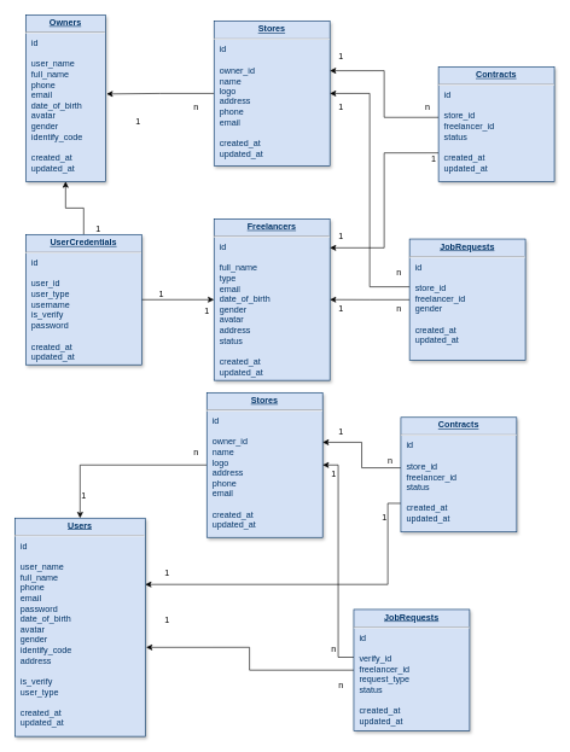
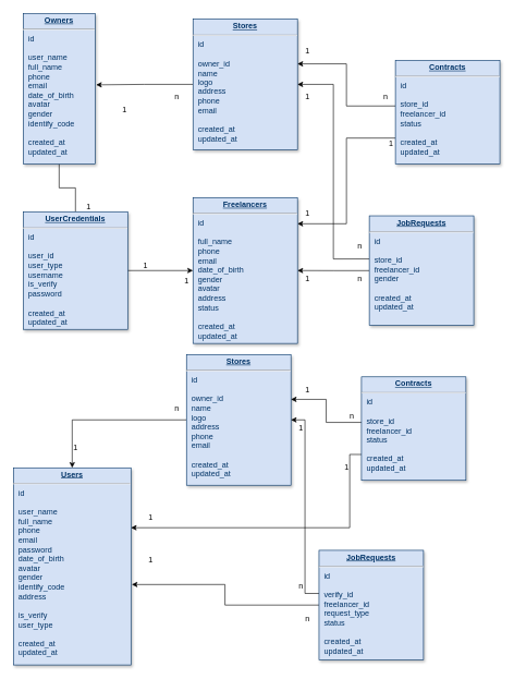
- <mxCell id="7" style="edgeStyle=orthogonalEdgeStyle;rounded=0;orthogonalLoop=1;jettySize=auto;html=1;entryX=0.5;entryY=1;entryDx=0;entryDy=0;" parent="1" source="9" target="14" edge="1"><mxGeometry relative="1" as="geometry" /></mxCell>
+ <mxCell id="7" style="edgeStyle=orthogonalEdgeStyle;rounded=0;orthogonalLoop=1;jettySize=auto;html=1;entryX=0.5;entryY=1;entryDx=0;entryDy=0;endArrow=none;" parent="1" source="9" target="14" edge="1"><mxGeometry relative="1" as="geometry" /></mxCell>
- <mxCell id="13" value="&lt;p style=&quot;margin: 0px; margin-top: 4px; text-align: center; text-decoration: underline;&quot;&gt;&lt;strong&gt;Freelancers&lt;/strong&gt;&lt;/p&gt;&lt;hr&gt;&lt;p style=&quot;margin: 0px; margin-left: 8px;&quot;&gt;id&lt;/p&gt;&lt;p style=&quot;margin: 0px; margin-left: 8px;&quot;&gt;&lt;br&gt;&lt;/p&gt;&lt;p style=&quot;margin: 0px; margin-left: 8px;&quot;&gt;full_name&lt;/p&gt;&lt;p style=&quot;margin: 0px; margin-left: 8px;&quot;&gt;type&lt;/p&gt;&lt;p style=&quot;margin: 0px; margin-left: 8px;&quot;&gt;email&lt;/p&gt;&lt;p style=&quot;margin: 0px; margin-left: 8px;&quot;&gt;date_of_birth&lt;/p&gt;&lt;p style=&quot;margin: 0px; margin-left: 8px;&quot;&gt;gender&lt;/p&gt;&lt;p style=&quot;margin: 0px; margin-left: 8px;&quot;&gt;avatar&lt;/p&gt;&lt;p style=&quot;margin: 0px; margin-left: 8px;&quot;&gt;address&lt;/p&gt;&lt;p style=&quot;margin: 0px; margin-left: 8px;&quot;&gt;status&lt;/p&gt;&lt;p style=&quot;margin: 0px; margin-left: 8px;&quot;&gt;&lt;br&gt;&lt;/p&gt;&lt;p style=&quot;border-color: var(--border-color); margin: 0px 0px 0px 8px;&quot;&gt;created_at&lt;/p&gt;&lt;p style=&quot;border-color: var(--border-color); margin: 0px 0px 0px 8px;&quot;&gt;updated_at&lt;/p&gt;" style="verticalAlign=top;align=left;overflow=fill;fontSize=12;fontFamily=Helvetica;html=1;strokeColor=#003366;shadow=1;fillColor=#D4E1F5;fontColor=#003366" parent="1" vertex="1"><mxGeometry x="295" y="302" width="160" height="223.04" as="geometry" /></mxCell>
+ <mxCell id="13" value="&lt;p style=&quot;margin: 0px; margin-top: 4px; text-align: center; text-decoration: underline;&quot;&gt;&lt;strong&gt;Freelancers&lt;/strong&gt;&lt;/p&gt;&lt;hr&gt;&lt;p style=&quot;margin: 0px; margin-left: 8px;&quot;&gt;id&lt;/p&gt;&lt;p style=&quot;margin: 0px; margin-left: 8px;&quot;&gt;&lt;br&gt;&lt;/p&gt;&lt;p style=&quot;margin: 0px; margin-left: 8px;&quot;&gt;full_name&lt;/p&gt;&lt;p style=&quot;margin: 0px; margin-left: 8px;&quot;&gt;phone&lt;/p&gt;&lt;p style=&quot;margin: 0px; margin-left: 8px;&quot;&gt;email&lt;/p&gt;&lt;p style=&quot;margin: 0px; margin-left: 8px;&quot;&gt;date_of_birth&lt;/p&gt;&lt;p style=&quot;margin: 0px; margin-left: 8px;&quot;&gt;gender&lt;/p&gt;&lt;p style=&quot;margin: 0px; margin-left: 8px;&quot;&gt;avatar&lt;/p&gt;&lt;p style=&quot;margin: 0px; margin-left: 8px;&quot;&gt;address&lt;/p&gt;&lt;p style=&quot;margin: 0px; margin-left: 8px;&quot;&gt;status&lt;/p&gt;&lt;p style=&quot;margin: 0px; margin-left: 8px;&quot;&gt;&lt;br&gt;&lt;/p&gt;&lt;p style=&quot;border-color: var(--border-color); margin: 0px 0px 0px 8px;&quot;&gt;created_at&lt;/p&gt;&lt;p style=&quot;border-color: var(--border-color); margin: 0px 0px 0px 8px;&quot;&gt;updated_at&lt;/p&gt;" style="verticalAlign=top;align=left;overflow=fill;fontSize=12;fontFamily=Helvetica;html=1;strokeColor=#003366;shadow=1;fillColor=#D4E1F5;fontColor=#003366" parent="1" vertex="1"><mxGeometry x="295" y="302" width="160" height="223.04" as="geometry" /></mxCell>
